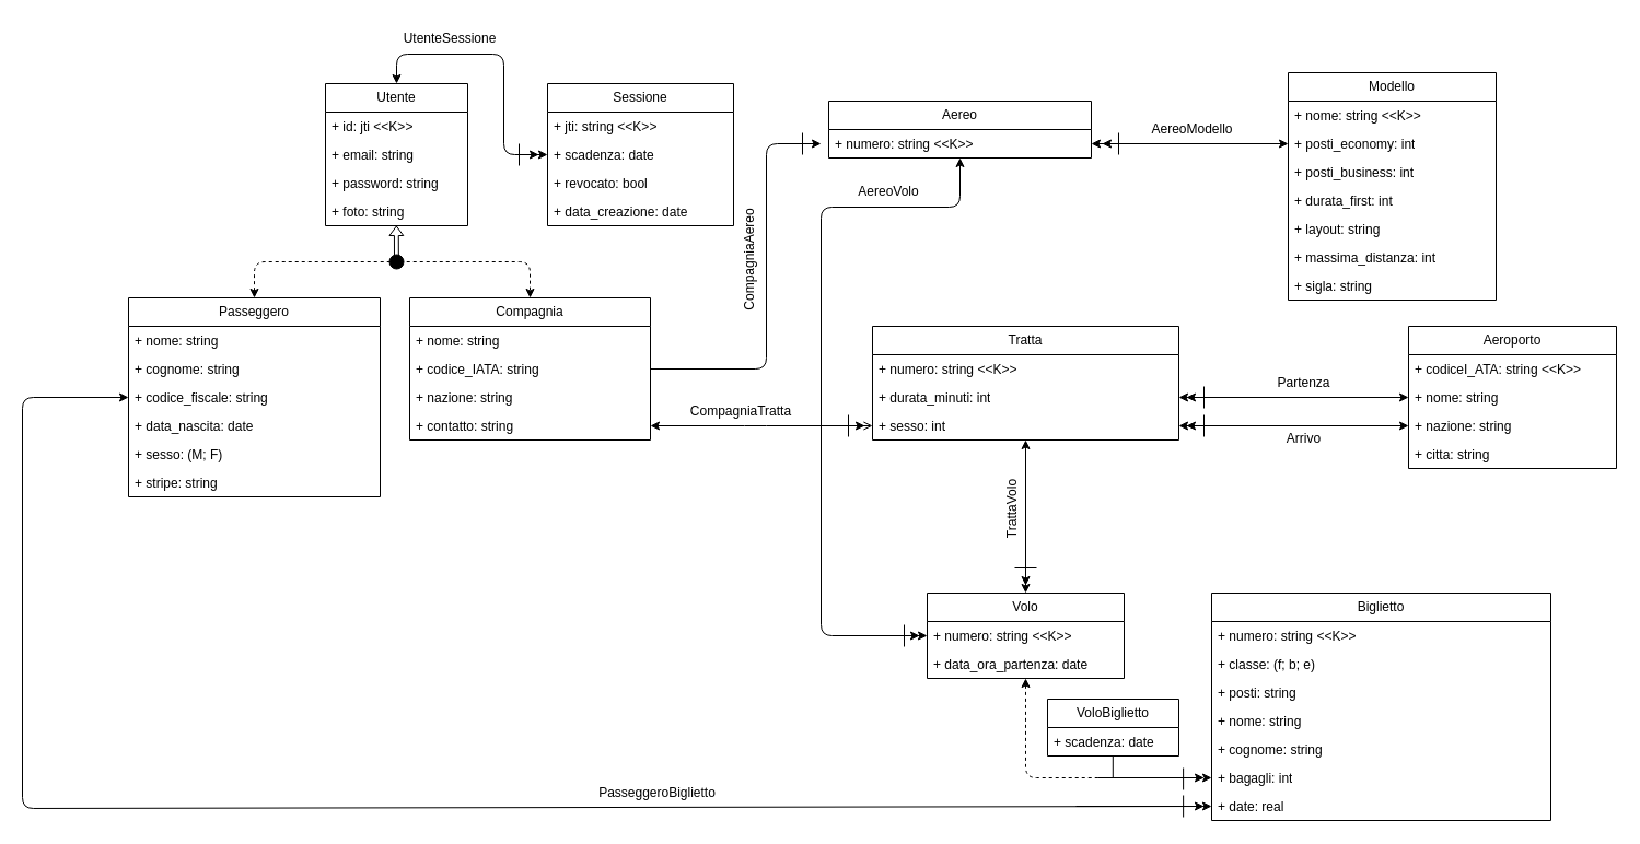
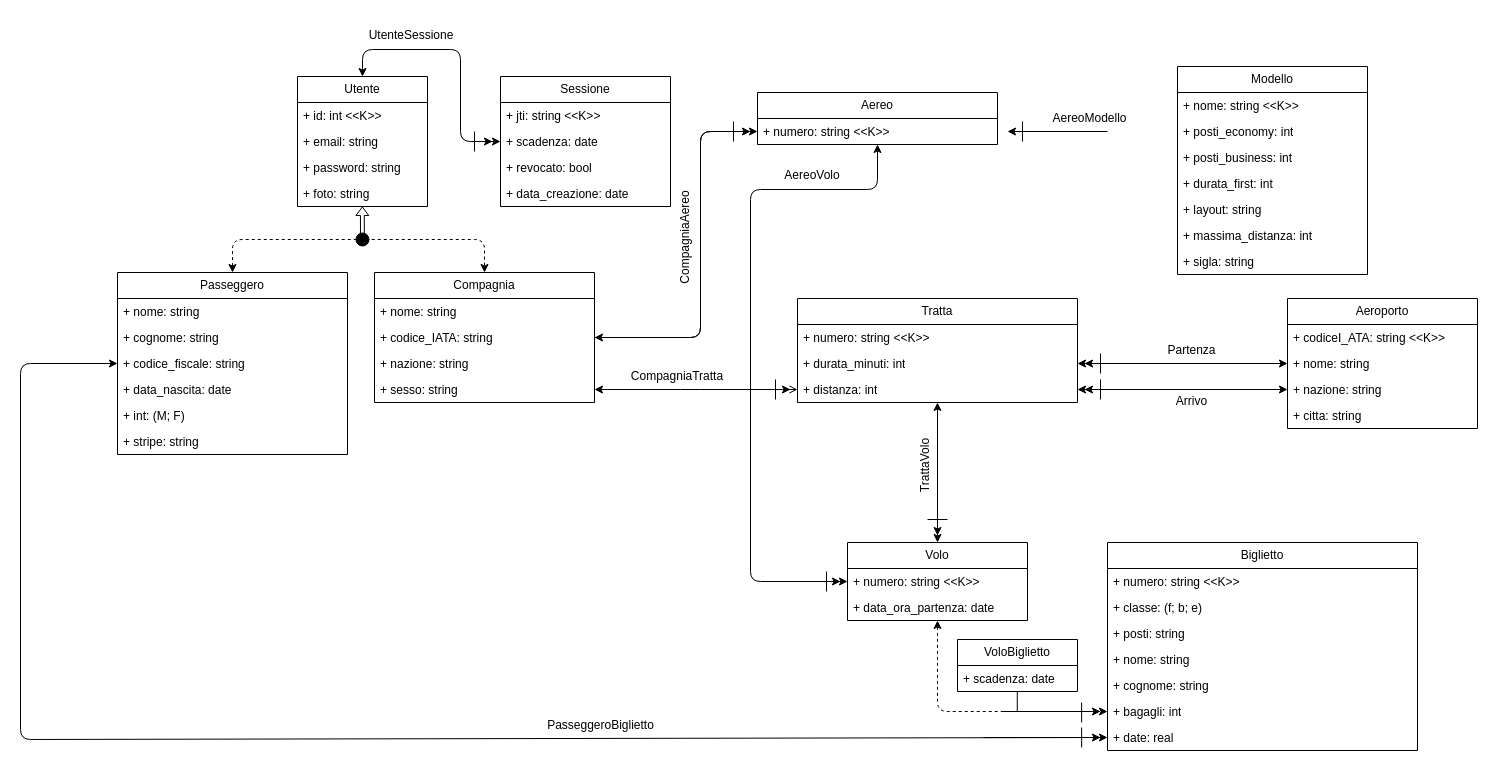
- <mxCell id="3" value="+ id: jti &amp;lt;&amp;lt;K&amp;gt;&amp;gt;" style="text;strokeColor=none;fillColor=none;align=left;verticalAlign=top;spacingLeft=4;spacingRight=4;overflow=hidden;rotatable=0;points=[[0,0.5],[1,0.5]];portConstraint=eastwest;whiteSpace=wrap;html=1;" parent="2" vertex="1"><mxGeometry y="26" width="130" height="26" as="geometry" /></mxCell>
+ <mxCell id="3" value="+ id: int &amp;lt;&amp;lt;K&amp;gt;&amp;gt;" style="text;strokeColor=none;fillColor=none;align=left;verticalAlign=top;spacingLeft=4;spacingRight=4;overflow=hidden;rotatable=0;points=[[0,0.5],[1,0.5]];portConstraint=eastwest;whiteSpace=wrap;html=1;" parent="2" vertex="1"><mxGeometry y="26" width="130" height="26" as="geometry" /></mxCell>
+ <mxCell id="58" value="" style="endArrow=classic;startArrow=classic;html=1;entryX=0;entryY=0.75;entryDx=0;entryDy=0;exitX=1;exitY=0.5;exitDx=0;exitDy=0;" parent="1" source="16" target="19" edge="1"><mxGeometry width="50" height="50" relative="1" as="geometry"><mxPoint x="646.25" y="180" as="sourcePoint" /><mxPoint x="696.25" y="130" as="targetPoint" /><Array as="points"><mxPoint x="700" y="337" /><mxPoint x="700" y="131" /></Array></mxGeometry></mxCell>
- <mxCell id="55" value="" style="endArrow=classic;startArrow=classic;html=1;exitX=1;exitY=0.75;exitDx=0;exitDy=0;entryX=0;entryY=0.5;entryDx=0;entryDy=0;" parent="1" source="19" target="23" edge="1"><mxGeometry width="50" height="50" relative="1" as="geometry"><mxPoint x="1050" y="159" as="sourcePoint" /><mxPoint x="1130" y="129" as="targetPoint" /></mxGeometry></mxCell>
- <mxCell id="18" value="+ contatto: string" style="text;strokeColor=none;fillColor=none;align=left;verticalAlign=top;spacingLeft=4;spacingRight=4;overflow=hidden;rotatable=0;points=[[0,0.5],[1,0.5]];portConstraint=eastwest;whiteSpace=wrap;html=1;" parent="14" vertex="1"><mxGeometry y="104" width="220" height="26" as="geometry" /></mxCell>
+ <mxCell id="18" value="+ sesso: string" style="text;strokeColor=none;fillColor=none;align=left;verticalAlign=top;spacingLeft=4;spacingRight=4;overflow=hidden;rotatable=0;points=[[0,0.5],[1,0.5]];portConstraint=eastwest;whiteSpace=wrap;html=1;" parent="14" vertex="1"><mxGeometry y="104" width="220" height="26" as="geometry" /></mxCell>
- <mxCell id="36" value="+ sesso: int" style="text;strokeColor=none;fillColor=none;align=left;verticalAlign=top;spacingLeft=4;spacingRight=4;overflow=hidden;rotatable=0;points=[[0,0.5],[1,0.5]];portConstraint=eastwest;whiteSpace=wrap;html=1;" parent="33" vertex="1"><mxGeometry y="78" width="280" height="26" as="geometry" /></mxCell>
+ <mxCell id="36" value="+ distanza: int" style="text;strokeColor=none;fillColor=none;align=left;verticalAlign=top;spacingLeft=4;spacingRight=4;overflow=hidden;rotatable=0;points=[[0,0.5],[1,0.5]];portConstraint=eastwest;whiteSpace=wrap;html=1;" parent="33" vertex="1"><mxGeometry y="78" width="280" height="26" as="geometry" /></mxCell>
- <mxCell id="12" value="+ sesso: (M; F)" style="text;strokeColor=none;fillColor=none;align=left;verticalAlign=top;spacingLeft=4;spacingRight=4;overflow=hidden;rotatable=0;points=[[0,0.5],[1,0.5]];portConstraint=eastwest;whiteSpace=wrap;html=1;" parent="7" vertex="1"><mxGeometry y="130" width="230" height="26" as="geometry" /></mxCell>
+ <mxCell id="12" value="+ int: (M; F)" style="text;strokeColor=none;fillColor=none;align=left;verticalAlign=top;spacingLeft=4;spacingRight=4;overflow=hidden;rotatable=0;points=[[0,0.5],[1,0.5]];portConstraint=eastwest;whiteSpace=wrap;html=1;" parent="7" vertex="1"><mxGeometry y="130" width="230" height="26" as="geometry" /></mxCell>
